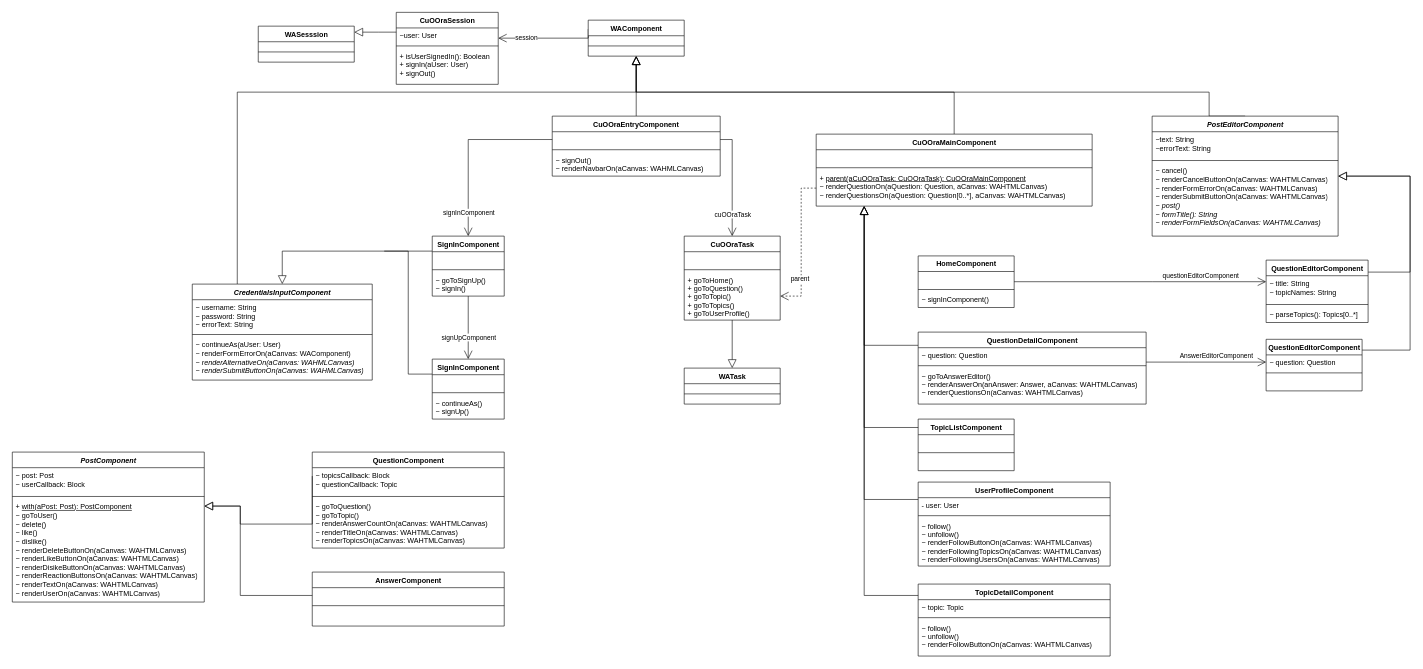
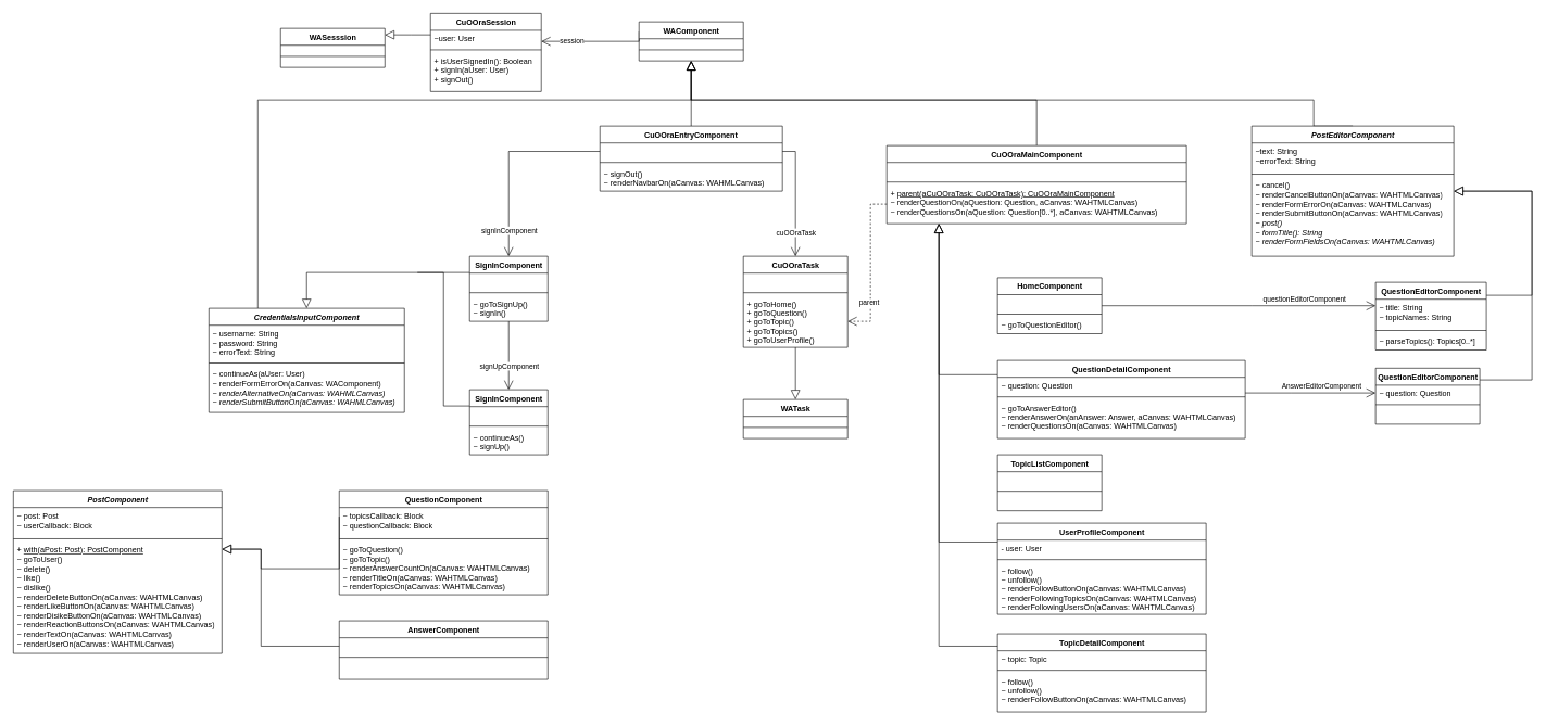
- <mxCell id="80" value="− signInComponent()" style="text;strokeColor=none;fillColor=none;align=left;verticalAlign=top;spacingLeft=4;spacingRight=4;overflow=hidden;rotatable=0;points=[[0,0.5],[1,0.5]];portConstraint=eastwest;" vertex="1" parent="77"><mxGeometry y="60" width="160" height="26" as="geometry" /></mxCell>
+ <mxCell id="80" value="− goToQuestionEditor()" style="text;strokeColor=none;fillColor=none;align=left;verticalAlign=top;spacingLeft=4;spacingRight=4;overflow=hidden;rotatable=0;points=[[0,0.5],[1,0.5]];portConstraint=eastwest;" vertex="1" parent="77"><mxGeometry y="60" width="160" height="26" as="geometry" /></mxCell>
- <mxCell id="101" style="edgeStyle=orthogonalEdgeStyle;rounded=0;orthogonalLoop=1;jettySize=auto;html=1;endArrow=block;endFill=0;endSize=12;" edge="1" parent="1" source="94" target="66"><mxGeometry relative="1" as="geometry"><Array as="points"><mxPoint x="1440" y="712" /></Array></mxGeometry></mxCell>
- <mxCell id="49" value="− topicsCallback: Block&#10;− questionCallback: Topic&#10;" style="text;strokeColor=none;fillColor=none;align=left;verticalAlign=top;spacingLeft=4;spacingRight=4;overflow=hidden;rotatable=0;points=[[0,0.5],[1,0.5]];portConstraint=eastwest;" vertex="1" parent="48"><mxGeometry y="26" width="320" height="44" as="geometry" /></mxCell>
+ <mxCell id="49" value="− topicsCallback: Block&#10;− questionCallback: Block&#10;" style="text;strokeColor=none;fillColor=none;align=left;verticalAlign=top;spacingLeft=4;spacingRight=4;overflow=hidden;rotatable=0;points=[[0,0.5],[1,0.5]];portConstraint=eastwest;" vertex="1" parent="48"><mxGeometry y="26" width="320" height="44" as="geometry" /></mxCell>
